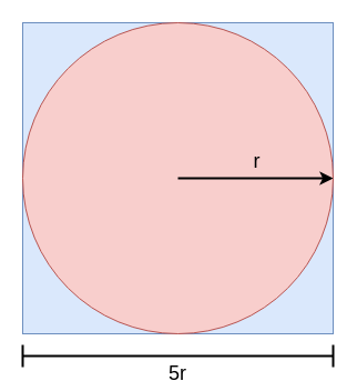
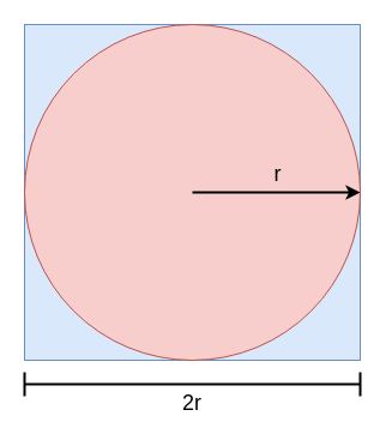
- <mxCell id="6" value="5r" style="shape=crossbar;whiteSpace=wrap;html=1;rounded=1;labelBackgroundColor=none;strokeWidth=2;noLabel=0;labelPadding=0;fontSize=18;verticalAlign=bottom;labelPosition=center;verticalLabelPosition=bottom;align=center;" vertex="1" parent="1"><mxGeometry x="20" y="310" width="280" height="20" as="geometry" /></mxCell>
+ <mxCell id="6" value="2r" style="shape=crossbar;whiteSpace=wrap;html=1;rounded=1;labelBackgroundColor=none;strokeWidth=2;noLabel=0;labelPadding=0;fontSize=18;verticalAlign=bottom;labelPosition=center;verticalLabelPosition=bottom;align=center;" vertex="1" parent="1"><mxGeometry x="20" y="310" width="280" height="20" as="geometry" /></mxCell>
